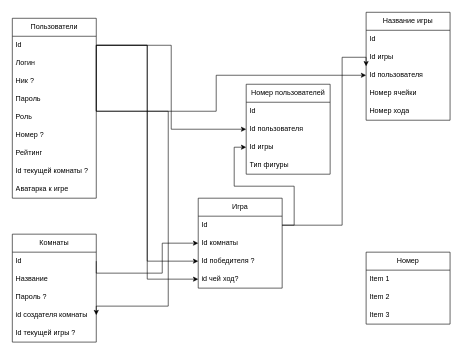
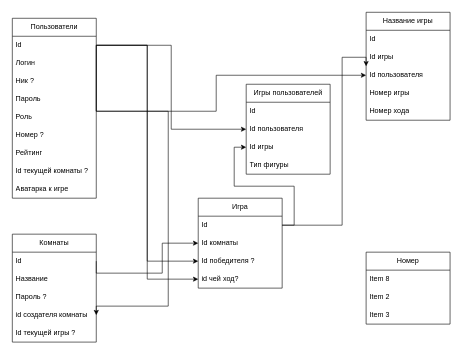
- <mxCell id="23" value="Номер пользователей" style="swimlane;fontStyle=0;childLayout=stackLayout;horizontal=1;startSize=30;horizontalStack=0;resizeParent=1;resizeParentMax=0;resizeLast=0;collapsible=1;marginBottom=0;whiteSpace=wrap;html=1;" parent="1" vertex="1"><mxGeometry x="410" y="140" width="140" height="150" as="geometry" /></mxCell>
+ <mxCell id="23" value="Игры пользователей" style="swimlane;fontStyle=0;childLayout=stackLayout;horizontal=1;startSize=30;horizontalStack=0;resizeParent=1;resizeParentMax=0;resizeLast=0;collapsible=1;marginBottom=0;whiteSpace=wrap;html=1;" parent="1" vertex="1"><mxGeometry x="410" y="140" width="140" height="150" as="geometry" /></mxCell>
- <mxCell id="37" value="Номер ячейки" style="text;strokeColor=none;fillColor=none;align=left;verticalAlign=middle;spacingLeft=4;spacingRight=4;overflow=hidden;points=[[0,0.5],[1,0.5]];portConstraint=eastwest;rotatable=0;whiteSpace=wrap;html=1;" parent="33" vertex="1"><mxGeometry y="120" width="140" height="30" as="geometry" /></mxCell>
+ <mxCell id="37" value="Номер игры" style="text;strokeColor=none;fillColor=none;align=left;verticalAlign=middle;spacingLeft=4;spacingRight=4;overflow=hidden;points=[[0,0.5],[1,0.5]];portConstraint=eastwest;rotatable=0;whiteSpace=wrap;html=1;" parent="33" vertex="1"><mxGeometry y="120" width="140" height="30" as="geometry" /></mxCell>
- <mxCell id="42" value="Item 1" style="text;strokeColor=none;fillColor=none;align=left;verticalAlign=middle;spacingLeft=4;spacingRight=4;overflow=hidden;points=[[0,0.5],[1,0.5]];portConstraint=eastwest;rotatable=0;whiteSpace=wrap;html=1;" parent="41" vertex="1"><mxGeometry y="30" width="140" height="30" as="geometry" /></mxCell>
+ <mxCell id="42" value="Item 8" style="text;strokeColor=none;fillColor=none;align=left;verticalAlign=middle;spacingLeft=4;spacingRight=4;overflow=hidden;points=[[0,0.5],[1,0.5]];portConstraint=eastwest;rotatable=0;whiteSpace=wrap;html=1;" parent="41" vertex="1"><mxGeometry y="30" width="140" height="30" as="geometry" /></mxCell>
